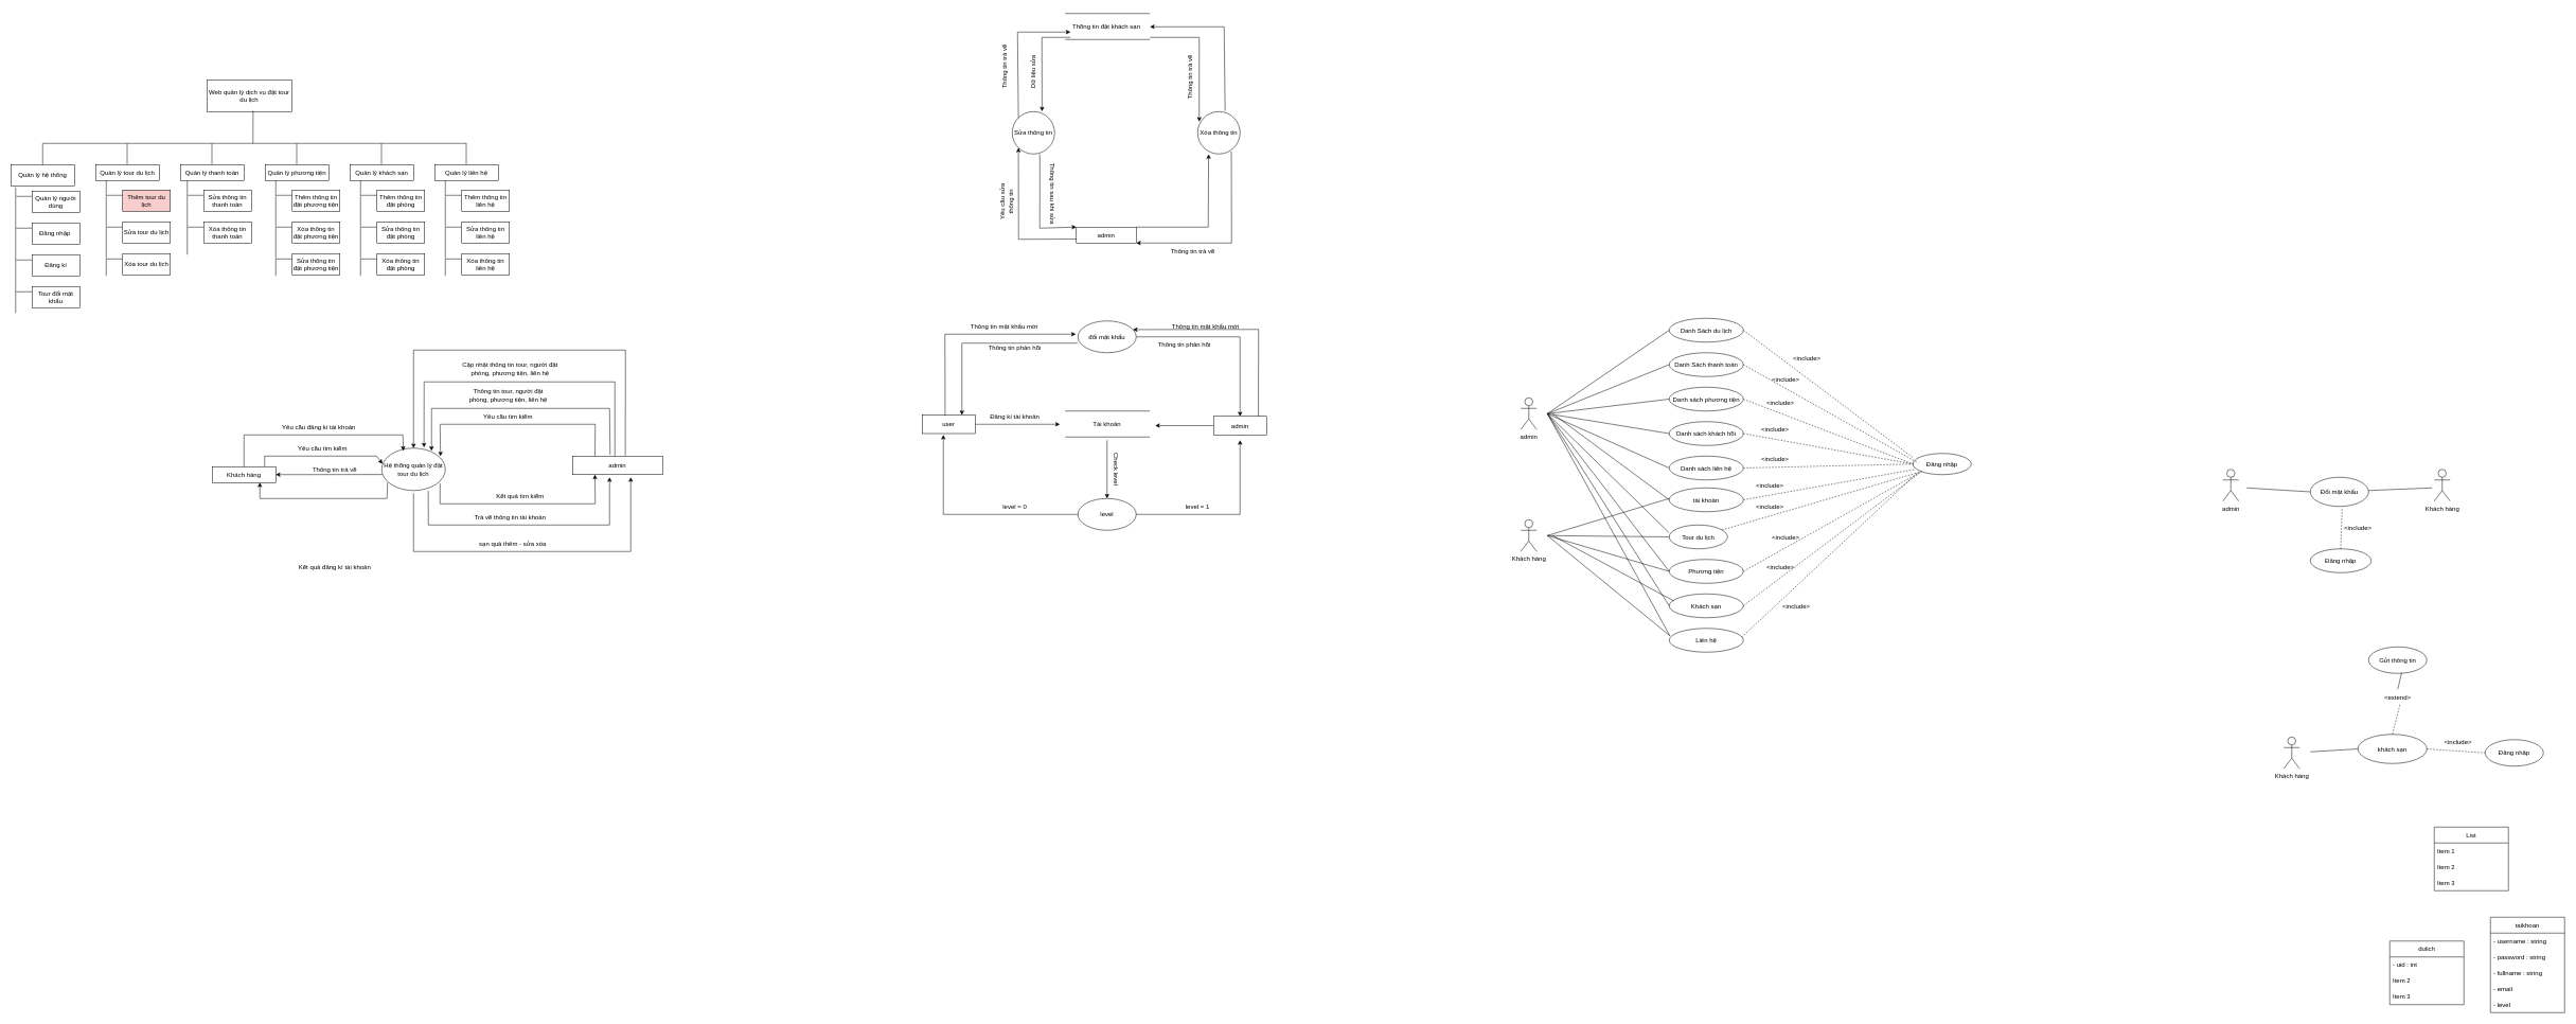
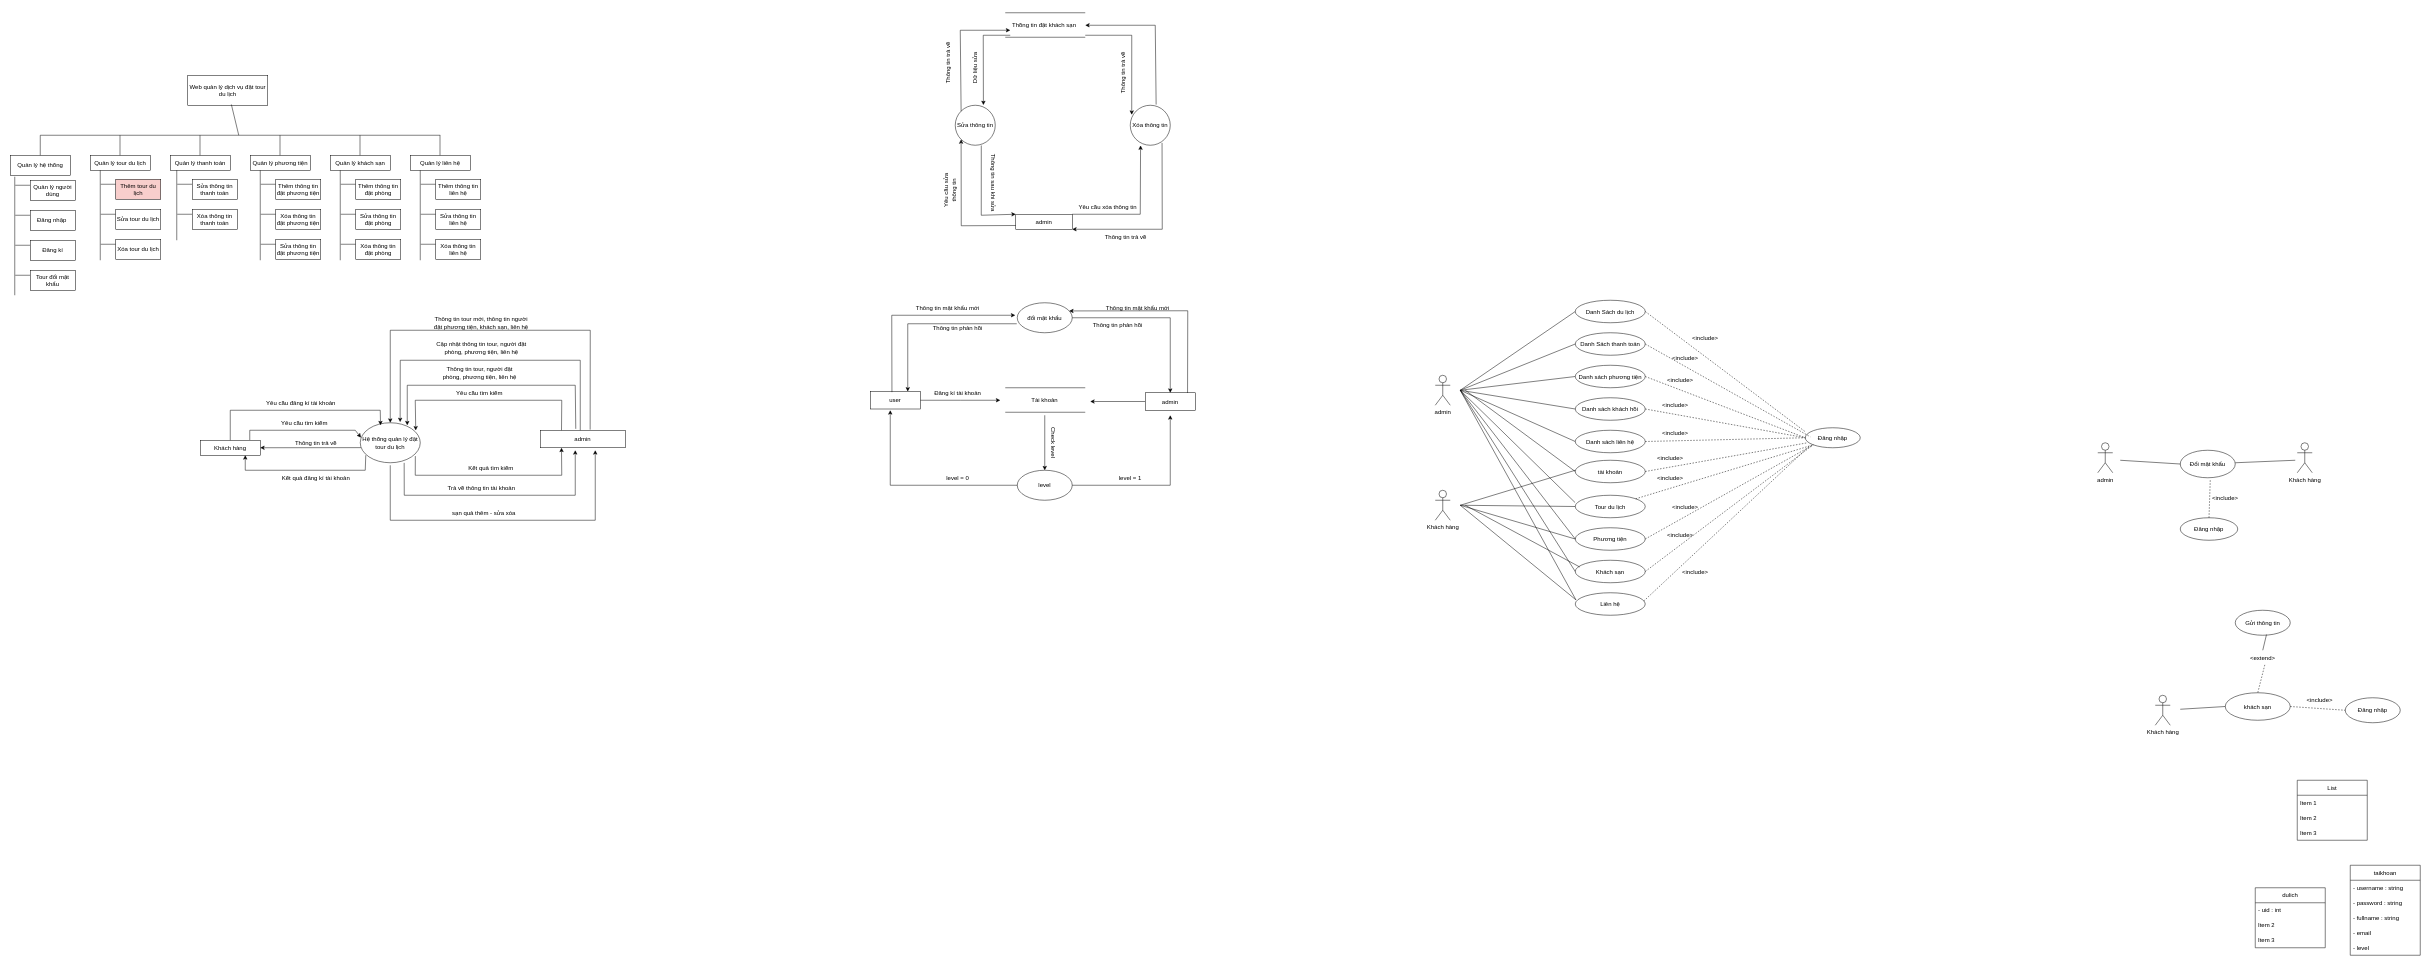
- <mxCell id="2" value="Web quản lý dịch vụ đặt tour du lịch" style="rounded=0;whiteSpace=wrap;html=1;" parent="1" vertex="1"><mxGeometry x="390" y="150" width="160" height="60" as="geometry" /></mxCell>
+ <mxCell id="2" value="Web quản lý dịch vụ đặt tour du lịch" style="rounded=0;whiteSpace=wrap;html=1;" parent="1" vertex="1"><mxGeometry x="375" y="150" width="160" height="60" as="geometry" /></mxCell>
+ <mxCell id="121" value="Yêu cầu xóa thông tin" style="text;html=1;strokeColor=none;fillColor=none;align=center;verticalAlign=middle;whiteSpace=wrap;rounded=0;" parent="1" vertex="1"><mxGeometry x="2154.5" y="398" width="120" height="30" as="geometry" /></mxCell>
+ <mxCell id="72" value="Thông tin tour mới, thông tin người đặt phương tiện, khách sạn, liên hệ" style="text;html=1;strokeColor=none;fillColor=none;align=center;verticalAlign=middle;whiteSpace=wrap;rounded=0;" parent="1" vertex="1"><mxGeometry x="861.5" y="630" width="200" height="30" as="geometry" /></mxCell>
- <mxCell id="133" value="Tour du lịch" style="ellipse;whiteSpace=wrap;html=1;" parent="1" vertex="1"><mxGeometry x="3150" y="990" width="110" height="45" as="geometry" /></mxCell>
+ <mxCell id="133" value="Tour du lịch" style="ellipse;whiteSpace=wrap;html=1;" parent="1" vertex="1"><mxGeometry x="3150" y="990" width="140" height="45" as="geometry" /></mxCell>
- <mxCell id="68" value="Kết quả đăng kí tài khoản" style="text;html=1;strokeColor=none;fillColor=none;align=center;verticalAlign=middle;whiteSpace=wrap;rounded=0;" parent="1" vertex="1"><mxGeometry x="560" y="1055" width="143" height="30" as="geometry" /></mxCell>
+ <mxCell id="68" value="Kết quả đăng kí tài khoản" style="text;html=1;strokeColor=none;fillColor=none;align=center;verticalAlign=middle;whiteSpace=wrap;rounded=0;" parent="1" vertex="1"><mxGeometry x="560" y="940" width="143" height="30" as="geometry" /></mxCell>
